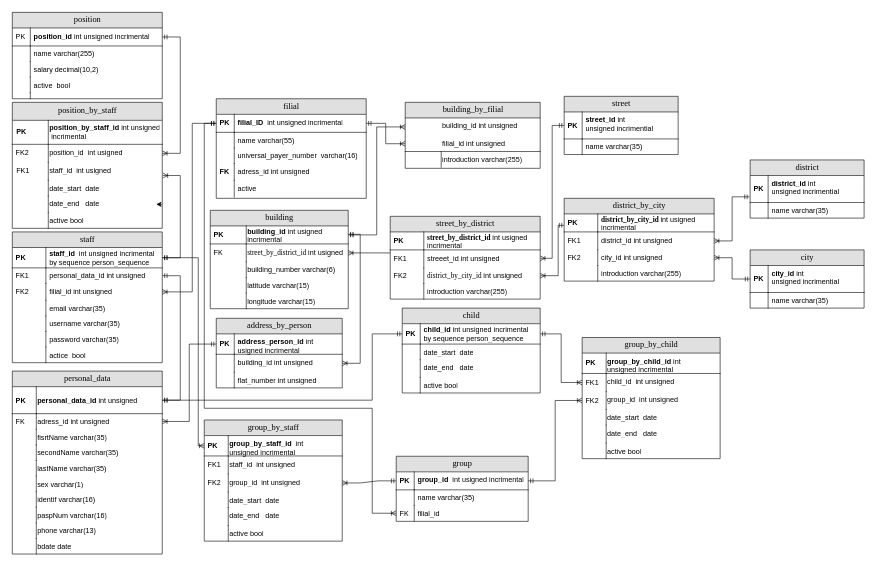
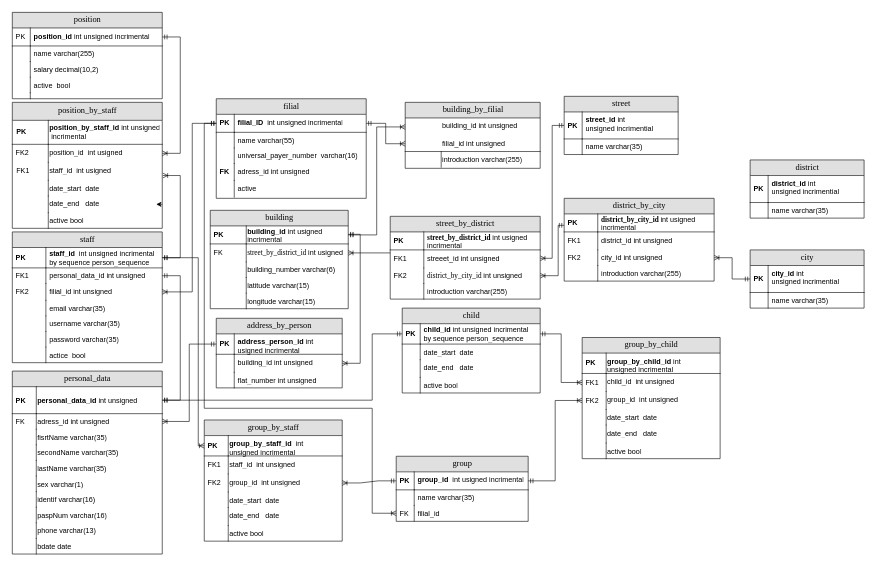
- <mxCell id="114" value="" style="edgeStyle=orthogonalEdgeStyle;fontSize=12;html=1;endArrow=ERoneToMany;startArrow=ERmandOne;rounded=0;exitX=-0.005;exitY=0.789;exitDx=0;exitDy=0;exitPerimeter=0;entryX=1;entryY=0.5;entryDx=0;entryDy=0;" edge="1" parent="1" source="150" target="162"><mxGeometry width="100" height="100" relative="1" as="geometry"><mxPoint x="1200" y="255" as="sourcePoint" /><mxPoint x="1150" y="375" as="targetPoint" /></mxGeometry></mxCell>
